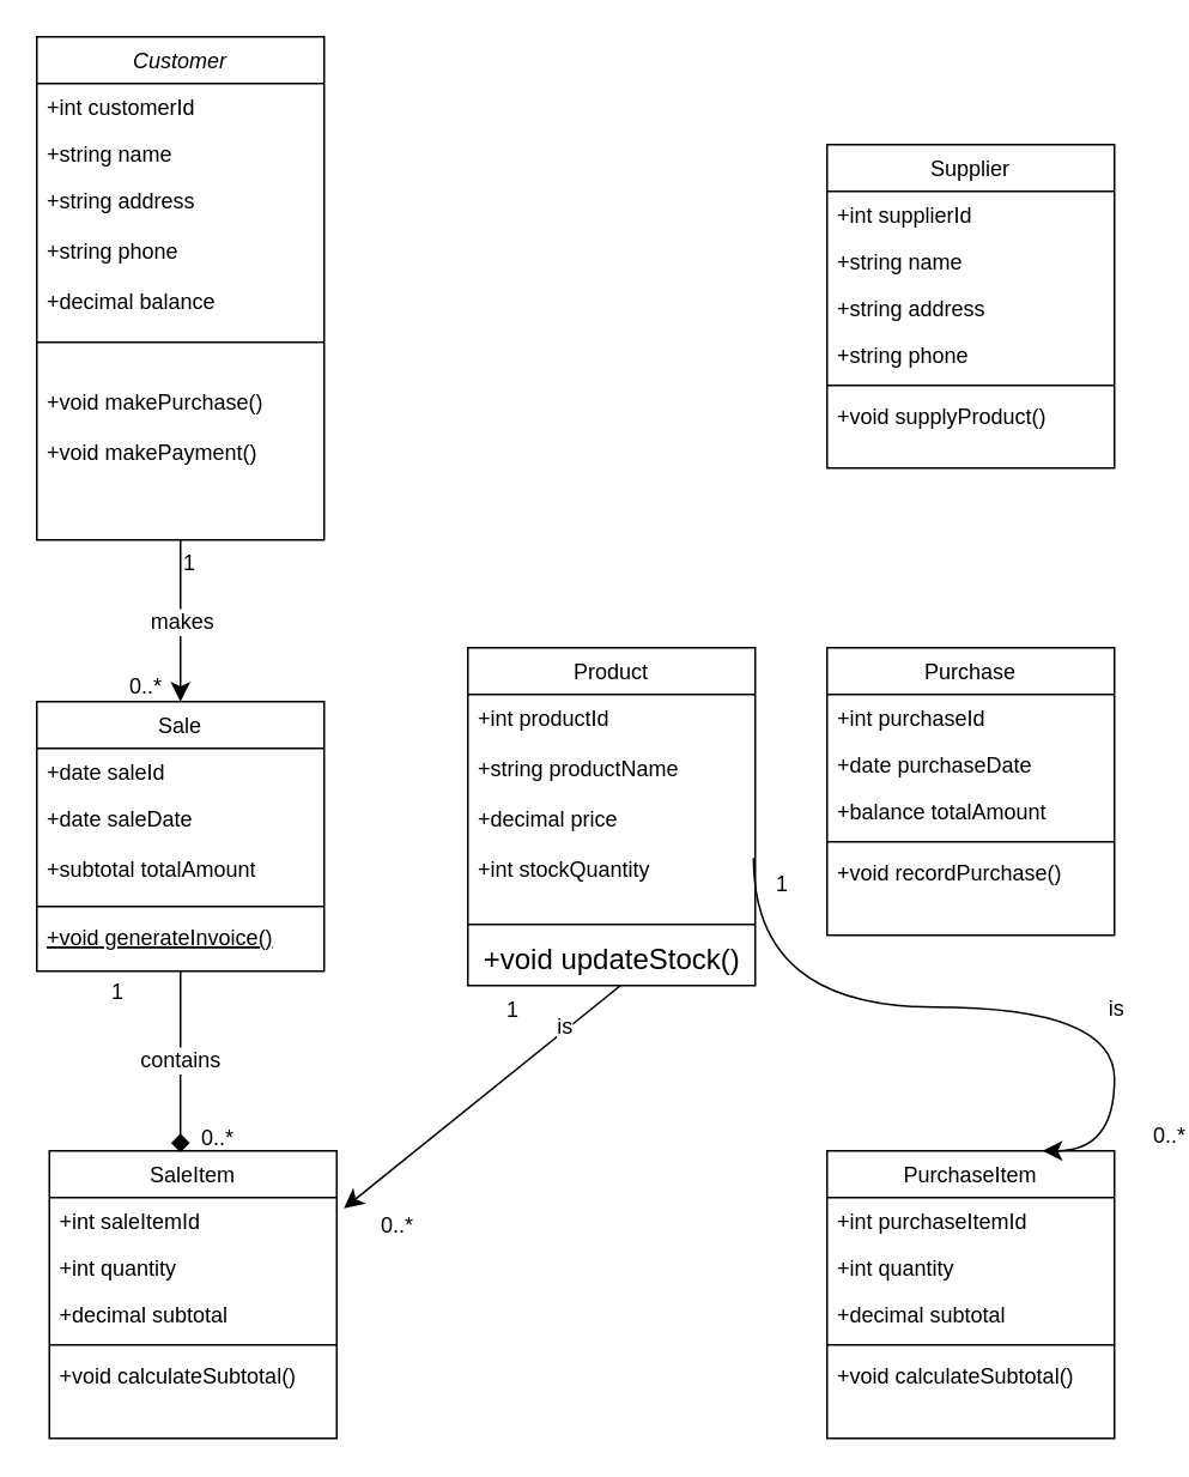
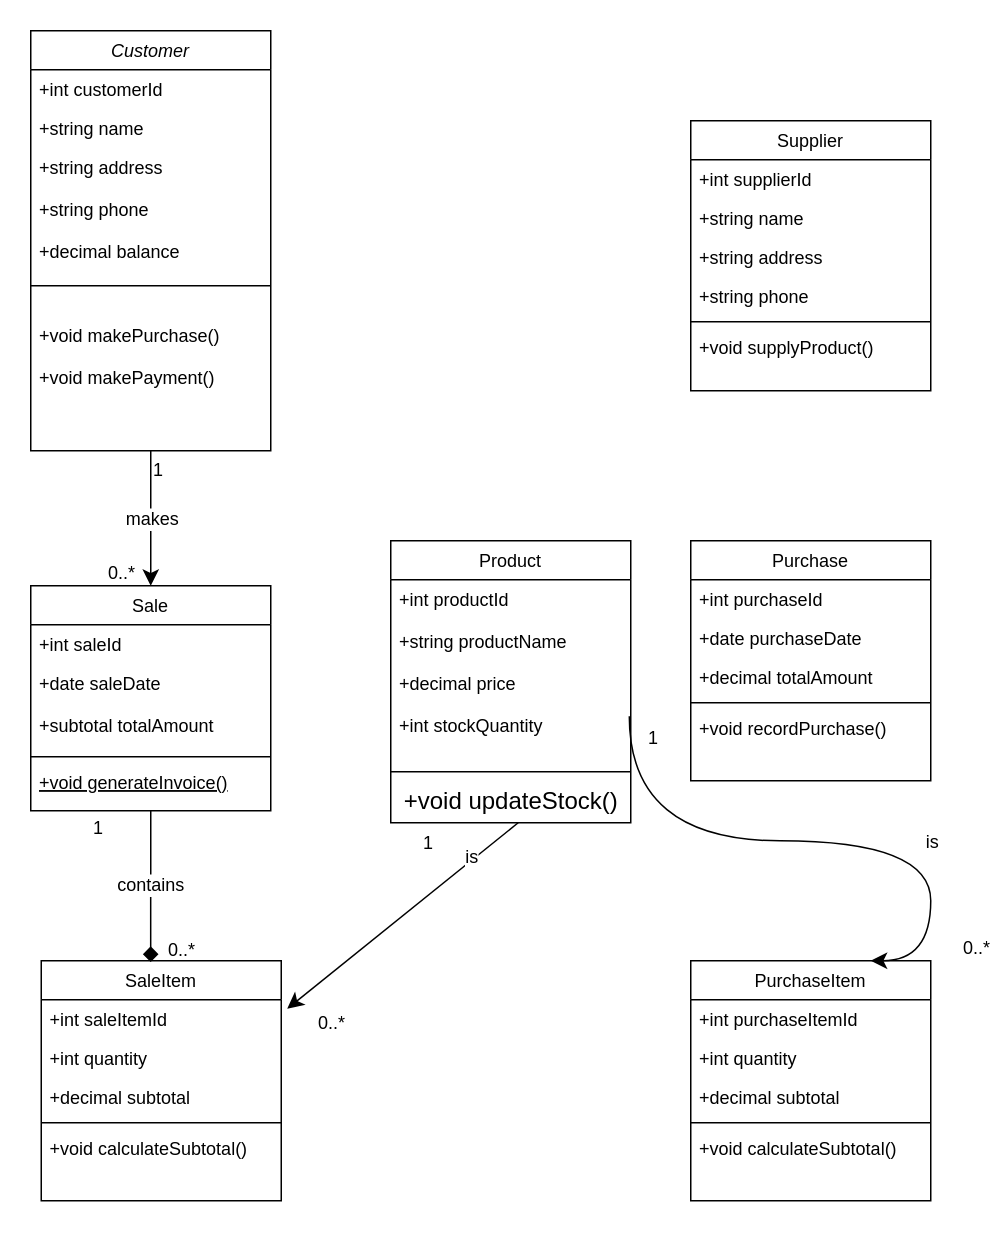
- <mxCell id="9" value="+date saleId" style="text;align=left;verticalAlign=top;spacingLeft=4;spacingRight=4;overflow=hidden;rotatable=0;points=[[0,0.5],[1,0.5]];portConstraint=eastwest;" parent="8" vertex="1"><mxGeometry y="26" width="160" height="26" as="geometry" /></mxCell>
+ <mxCell id="9" value="+int saleId" style="text;align=left;verticalAlign=top;spacingLeft=4;spacingRight=4;overflow=hidden;rotatable=0;points=[[0,0.5],[1,0.5]];portConstraint=eastwest;" parent="8" vertex="1"><mxGeometry y="26" width="160" height="26" as="geometry" /></mxCell>
- <mxCell id="38" value="+balance totalAmount" style="text;align=left;verticalAlign=top;spacingLeft=4;spacingRight=4;overflow=hidden;rotatable=0;points=[[0,0.5],[1,0.5]];portConstraint=eastwest;rounded=0;shadow=0;html=0;" parent="35" vertex="1"><mxGeometry y="78" width="160" height="26" as="geometry" /></mxCell>
+ <mxCell id="38" value="+decimal totalAmount" style="text;align=left;verticalAlign=top;spacingLeft=4;spacingRight=4;overflow=hidden;rotatable=0;points=[[0,0.5],[1,0.5]];portConstraint=eastwest;rounded=0;shadow=0;html=0;" parent="35" vertex="1"><mxGeometry y="78" width="160" height="26" as="geometry" /></mxCell>
